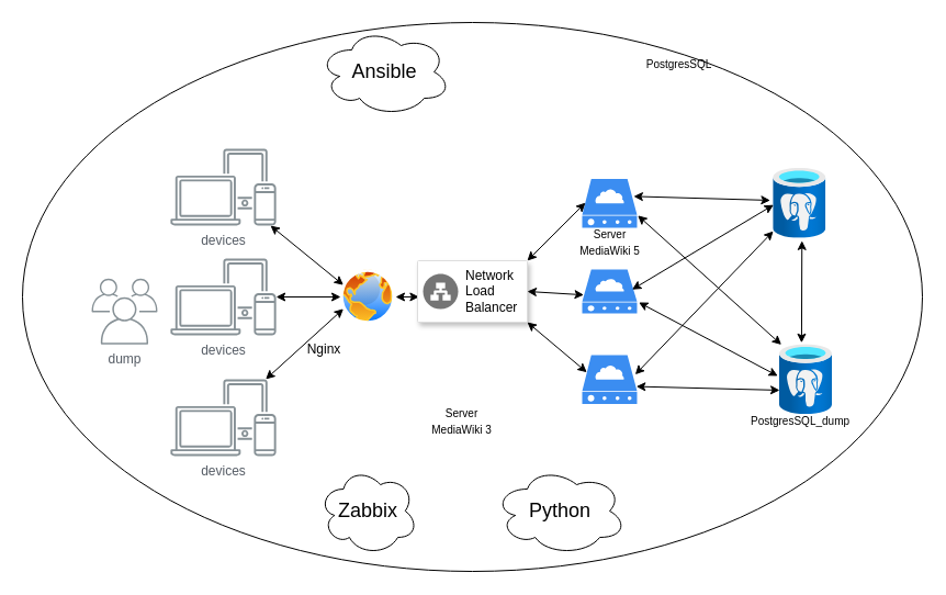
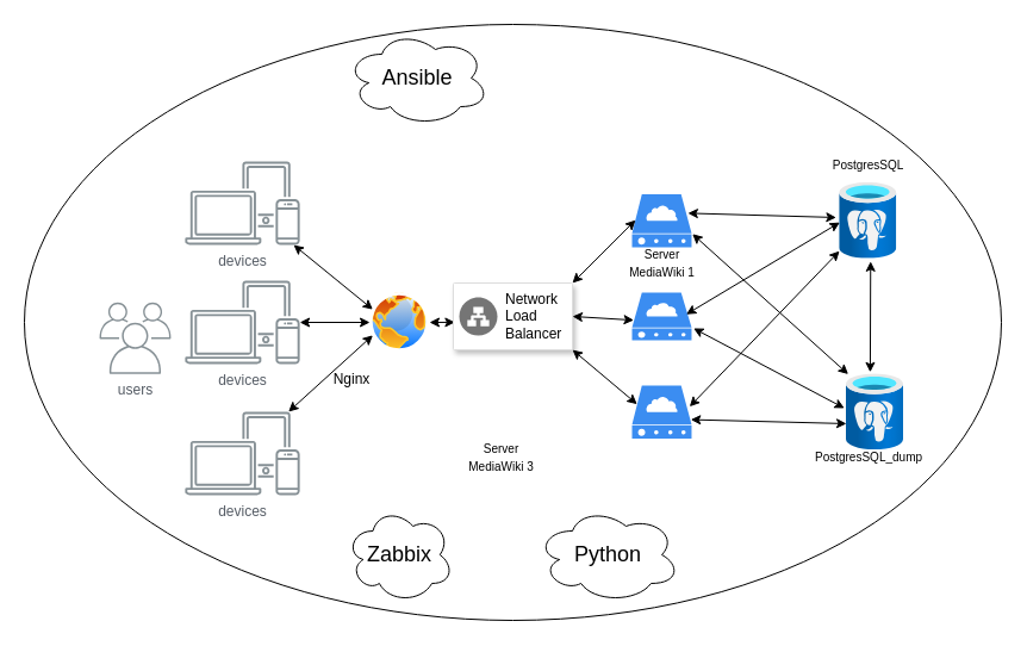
- <mxCell id="25" value="&lt;font style=&quot;font-size: 10px;&quot;&gt;PostgresSQL&lt;/font&gt;" style="text;strokeColor=none;align=center;fillColor=none;html=1;verticalAlign=middle;whiteSpace=wrap;rounded=0;" vertex="1" parent="1"><mxGeometry x="580.75" y="42.75" width="75" height="30" as="geometry" /></mxCell>
+ <mxCell id="25" value="&lt;font style=&quot;font-size: 10px;&quot;&gt;PostgresSQL&lt;/font&gt;" style="text;strokeColor=none;align=center;fillColor=none;html=1;verticalAlign=middle;whiteSpace=wrap;rounded=0;" vertex="1" parent="1"><mxGeometry x="690.75" y="122.75" width="75" height="30" as="geometry" /></mxCell>
- <mxCell id="19" value="&lt;font style=&quot;font-size: 10px;&quot;&gt;Server MediaWiki 5&lt;/font&gt;" style="text;strokeColor=none;align=center;fillColor=none;html=1;verticalAlign=middle;whiteSpace=wrap;rounded=0;" vertex="1" parent="1"><mxGeometry x="517.5" y="205" width="75" height="30" as="geometry" /></mxCell>
+ <mxCell id="19" value="&lt;font style=&quot;font-size: 10px;&quot;&gt;Server MediaWiki 1&lt;/font&gt;" style="text;strokeColor=none;align=center;fillColor=none;html=1;verticalAlign=middle;whiteSpace=wrap;rounded=0;" vertex="1" parent="1"><mxGeometry x="517.5" y="205" width="75" height="30" as="geometry" /></mxCell>
- <mxCell id="9" value="dump" style="sketch=0;outlineConnect=0;gradientColor=none;fontColor=#545B64;strokeColor=none;fillColor=#879196;dashed=0;verticalLabelPosition=bottom;verticalAlign=top;align=center;html=1;fontSize=12;fontStyle=0;aspect=fixed;shape=mxgraph.aws4.illustration_users;pointerEvents=1;points=[];" parent="1" vertex="1"><mxGeometry x="83" y="253.25" width="60" height="60" as="geometry" /></mxCell>
+ <mxCell id="9" value="users" style="sketch=0;outlineConnect=0;gradientColor=none;fontColor=#545B64;strokeColor=none;fillColor=#879196;dashed=0;verticalLabelPosition=bottom;verticalAlign=top;align=center;html=1;fontSize=12;fontStyle=0;aspect=fixed;shape=mxgraph.aws4.illustration_users;pointerEvents=1;points=[];" parent="1" vertex="1"><mxGeometry x="83" y="253.25" width="60" height="60" as="geometry" /></mxCell>
